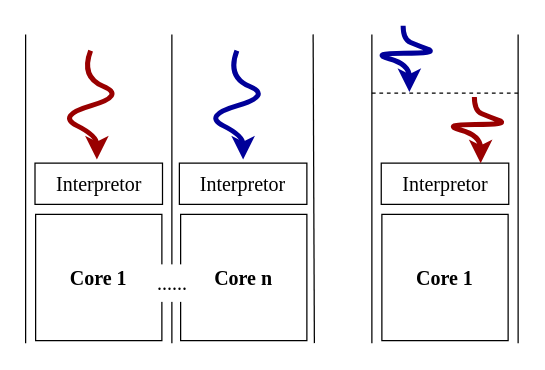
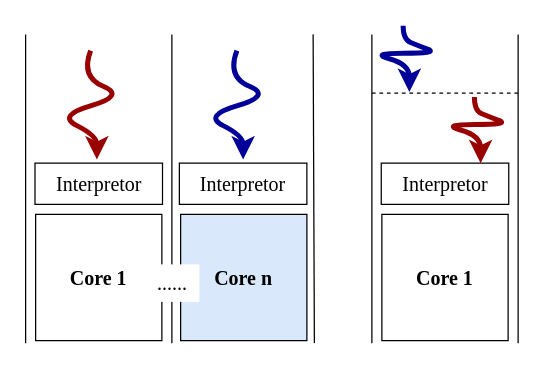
- <mxCell id="6" value="Core n" style="whiteSpace=wrap;html=1;aspect=fixed;fontFamily=Georgia;fontStyle=1;fontSize=16;" vertex="1" parent="1"><mxGeometry x="144" y="171" width="101" height="101" as="geometry" /></mxCell>
+ <mxCell id="6" value="Core n" style="whiteSpace=wrap;html=1;aspect=fixed;fontFamily=Georgia;fontStyle=1;fontSize=16;fillColor=#dae8fc;" vertex="1" parent="1"><mxGeometry x="144" y="171" width="101" height="101" as="geometry" /></mxCell>
